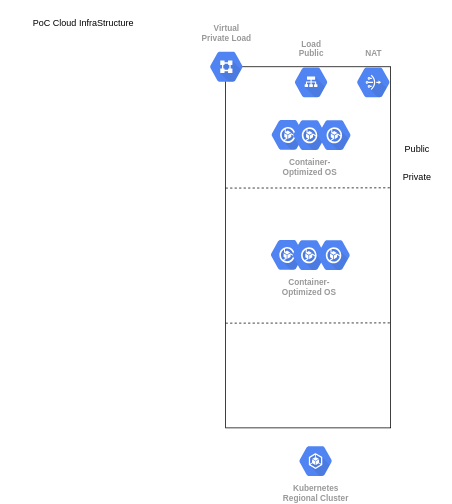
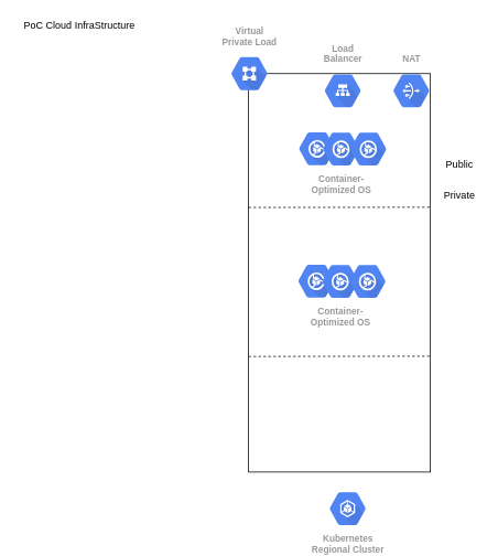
- <mxCell id="8" value="PoC Cloud InfraStructure" style="text;html=1;resizable=0;autosize=1;align=center;verticalAlign=middle;points=[];fillColor=none;strokeColor=none;rounded=0;" parent="1" vertex="1"><mxGeometry x="35" y="20" width="150" height="20" as="geometry" /></mxCell>
+ <mxCell id="8" value="PoC Cloud InfraStructure" style="text;html=1;resizable=0;autosize=1;align=center;verticalAlign=middle;points=[];fillColor=none;strokeColor=none;rounded=0;" parent="1" vertex="1"><mxGeometry x="20" y="20" width="150" height="20" as="geometry" /></mxCell>
- <mxCell id="7" value="Load&lt;br&gt;Public" style="html=1;fillColor=#5184F3;strokeColor=none;verticalAlign=bottom;labelPosition=center;verticalLabelPosition=top;align=center;spacingTop=-6;fontSize=11;fontStyle=1;fontColor=#999999;shape=mxgraph.gcp2.hexIcon;prIcon=cloud_load_balancing" parent="1" vertex="1"><mxGeometry x="381" y="80" width="66" height="58.5" as="geometry" /></mxCell>
+ <mxCell id="7" value="Load&lt;br&gt;Balancer" style="html=1;fillColor=#5184F3;strokeColor=none;verticalAlign=bottom;labelPosition=center;verticalLabelPosition=top;align=center;spacingTop=-6;fontSize=11;fontStyle=1;fontColor=#999999;shape=mxgraph.gcp2.hexIcon;prIcon=cloud_load_balancing" parent="1" vertex="1"><mxGeometry x="381" y="80" width="66" height="58.5" as="geometry" /></mxCell>
